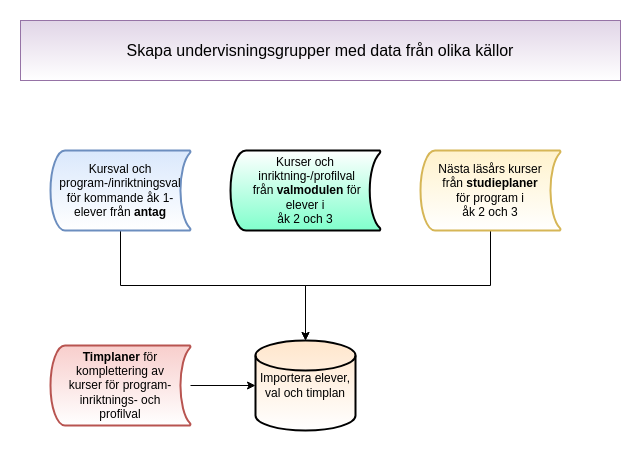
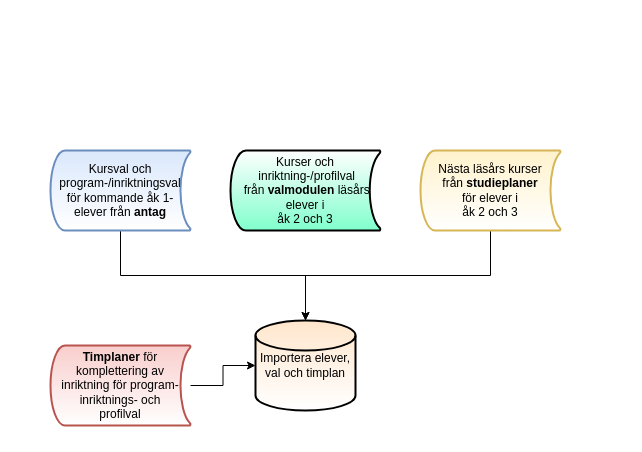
- <mxCell id="2" value="&lt;font style=&quot;font-size: 16px&quot;&gt;Skapa undervisningsgrupper med data från olika källor&lt;/font&gt;" style="whiteSpace=wrap;html=1;fillColor=#e1d5e7;strokeColor=#9673a6;gradientColor=#ffffff;rounded=0;" parent="1" vertex="1"><mxGeometry x="20" y="20" width="600" height="60" as="geometry" /></mxCell>
- <mxCell id="4" value="Kurser och&lt;br&gt;&amp;nbsp;inriktning-/profilval&lt;br&gt;&amp;nbsp;från &lt;b&gt;valmodulen&lt;/b&gt; för&lt;br&gt;elever i &lt;br&gt;åk 2 och 3" style="strokeWidth=2;html=1;shape=mxgraph.flowchart.stored_data;whiteSpace=wrap;gradientColor=#80FFCC;rounded=0;" parent="1" vertex="1"><mxGeometry x="230" y="150" width="150" height="80" as="geometry" /></mxCell>
+ <mxCell id="4" value="Kurser och&lt;br&gt;&amp;nbsp;inriktning-/profilval&lt;br&gt;&amp;nbsp;från &lt;b&gt;valmodulen&lt;/b&gt; läsårs&lt;br&gt;elever i &lt;br&gt;åk 2 och 3" style="strokeWidth=2;html=1;shape=mxgraph.flowchart.stored_data;whiteSpace=wrap;gradientColor=#80FFCC;rounded=0;" parent="1" vertex="1"><mxGeometry x="230" y="150" width="150" height="80" as="geometry" /></mxCell>
- <mxCell id="8" value="Nästa läsårs kurser&lt;br&gt;från &lt;b&gt;studieplaner&lt;/b&gt;&lt;br&gt;för program i&lt;br&gt;åk 2 och 3" style="strokeWidth=2;html=1;shape=mxgraph.flowchart.stored_data;whiteSpace=wrap;fillColor=#fff2cc;strokeColor=#d6b656;gradientColor=#ffffff;rounded=0;" parent="1" vertex="1"><mxGeometry x="420" y="150" width="140" height="80" as="geometry" /></mxCell>
+ <mxCell id="8" value="Nästa läsårs kurser&lt;br&gt;från &lt;b&gt;studieplaner&lt;/b&gt;&lt;br&gt;för elever i&lt;br&gt;åk 2 och 3" style="strokeWidth=2;html=1;shape=mxgraph.flowchart.stored_data;whiteSpace=wrap;fillColor=#fff2cc;strokeColor=#d6b656;gradientColor=#ffffff;rounded=0;" parent="1" vertex="1"><mxGeometry x="420" y="150" width="140" height="80" as="geometry" /></mxCell>
- <mxCell id="10" value="&lt;b&gt;Timplaner &lt;/b&gt;för komplettering av&lt;br&gt;kurser för program- inriktnings- och&lt;br&gt;profilval" style="strokeWidth=2;html=1;shape=mxgraph.flowchart.stored_data;whiteSpace=wrap;perimeter=rectanglePerimeter;fillColor=#f8cecc;strokeColor=#b85450;gradientColor=#ffffff;rounded=0;" parent="1" vertex="1"><mxGeometry x="50" y="345" width="140" height="80" as="geometry" /></mxCell>
+ <mxCell id="10" value="&lt;b&gt;Timplaner &lt;/b&gt;för komplettering av&lt;br&gt;inriktning för program- inriktnings- och&lt;br&gt;profilval" style="strokeWidth=2;html=1;shape=mxgraph.flowchart.stored_data;whiteSpace=wrap;perimeter=rectanglePerimeter;fillColor=#f8cecc;strokeColor=#b85450;gradientColor=#ffffff;rounded=0;" parent="1" vertex="1"><mxGeometry x="50" y="345" width="140" height="80" as="geometry" /></mxCell>
- <mxCell id="11" value="Importera&amp;nbsp;elever, val och timplan" style="strokeWidth=2;html=1;shape=mxgraph.flowchart.database;whiteSpace=wrap;fontFamily=Helvetica;fontSize=12;align=center;strokeColor=default;fillColor=#ffe6cc;gradientColor=#ffffff;rounded=0;" parent="1" vertex="1"><mxGeometry x="255" y="340" width="100" height="90" as="geometry" /></mxCell>
+ <mxCell id="11" value="Importera&amp;nbsp;elever, val och timplan" style="strokeWidth=2;html=1;shape=mxgraph.flowchart.database;whiteSpace=wrap;fontFamily=Helvetica;fontSize=12;align=center;strokeColor=default;fillColor=#ffe6cc;gradientColor=#ffffff;rounded=0;" parent="1" vertex="1"><mxGeometry x="255" y="320" width="100" height="90" as="geometry" /></mxCell>
